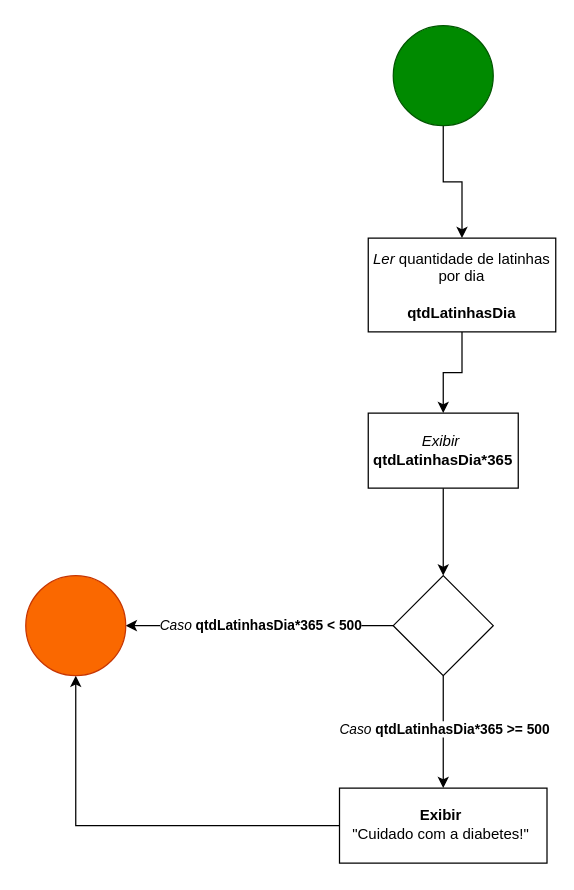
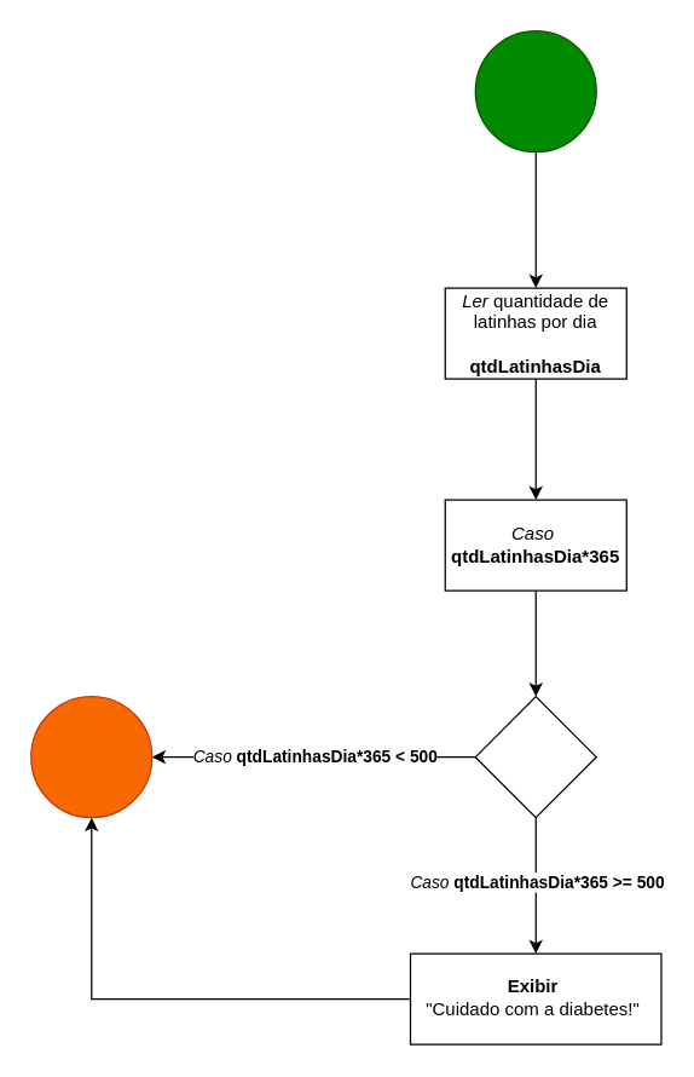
- <mxCell id="5" value="&lt;i&gt;Ler&lt;/i&gt;&lt;b&gt; &lt;/b&gt;quantidade de latinhas por dia&lt;br&gt;&lt;br&gt;&lt;b&gt;qtdLatinhasDia&lt;/b&gt;" style="whiteSpace=wrap;html=1;" parent="1" vertex="1"><mxGeometry x="294" y="190" width="150" height="75" as="geometry" /></mxCell>
+ <mxCell id="5" value="&lt;i&gt;Ler&lt;/i&gt;&lt;b&gt; &lt;/b&gt;quantidade de latinhas por dia&lt;br&gt;&lt;br&gt;&lt;b&gt;qtdLatinhasDia&lt;/b&gt;" style="whiteSpace=wrap;html=1;" parent="1" vertex="1"><mxGeometry x="294" y="190" width="120" height="60" as="geometry" /></mxCell>
- <mxCell id="7" value="&lt;i style=&quot;font-weight: normal;&quot;&gt;Exibir&amp;nbsp;&lt;br&gt;&lt;/i&gt;qtdLatinhasDia*365" style="whiteSpace=wrap;html=1;fontStyle=1" parent="1" vertex="1"><mxGeometry x="294" y="330" width="120" height="60" as="geometry" /></mxCell>
+ <mxCell id="7" value="&lt;i style=&quot;font-weight: normal;&quot;&gt;Caso&amp;nbsp;&lt;br&gt;&lt;/i&gt;qtdLatinhasDia*365" style="whiteSpace=wrap;html=1;fontStyle=1" parent="1" vertex="1"><mxGeometry x="294" y="330" width="120" height="60" as="geometry" /></mxCell>
